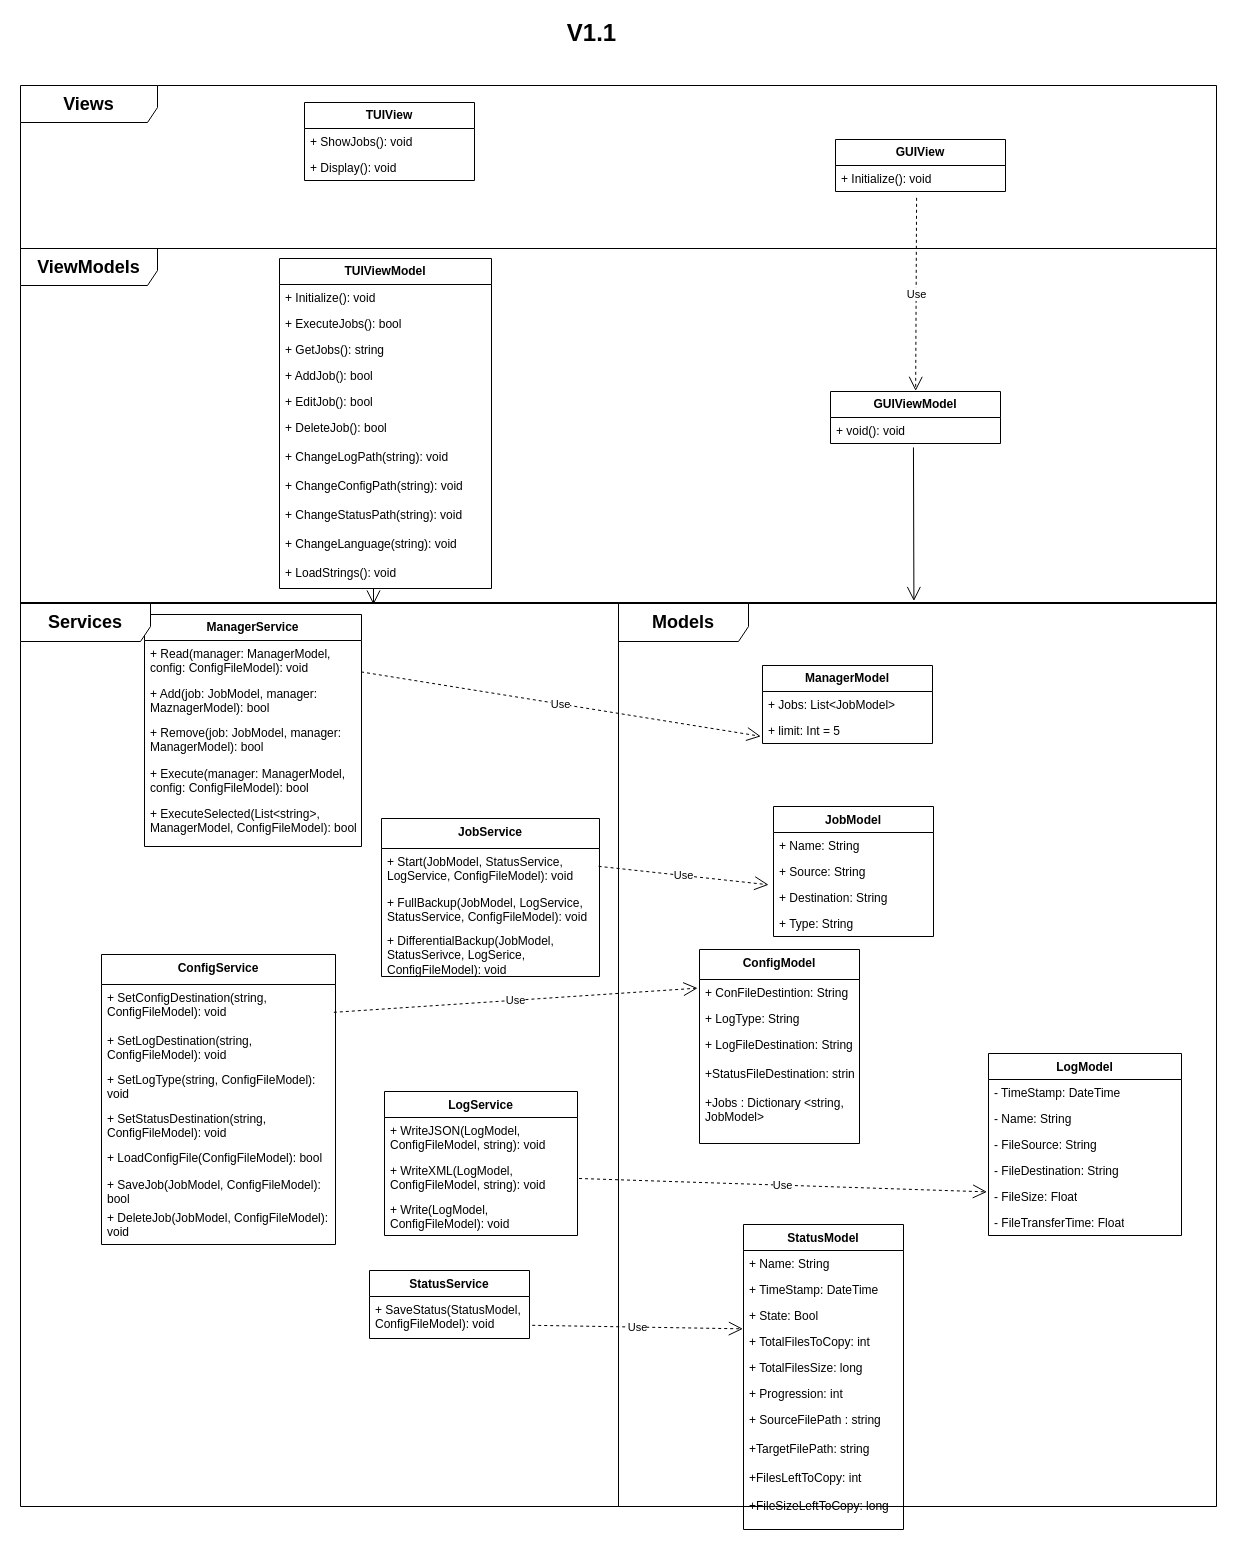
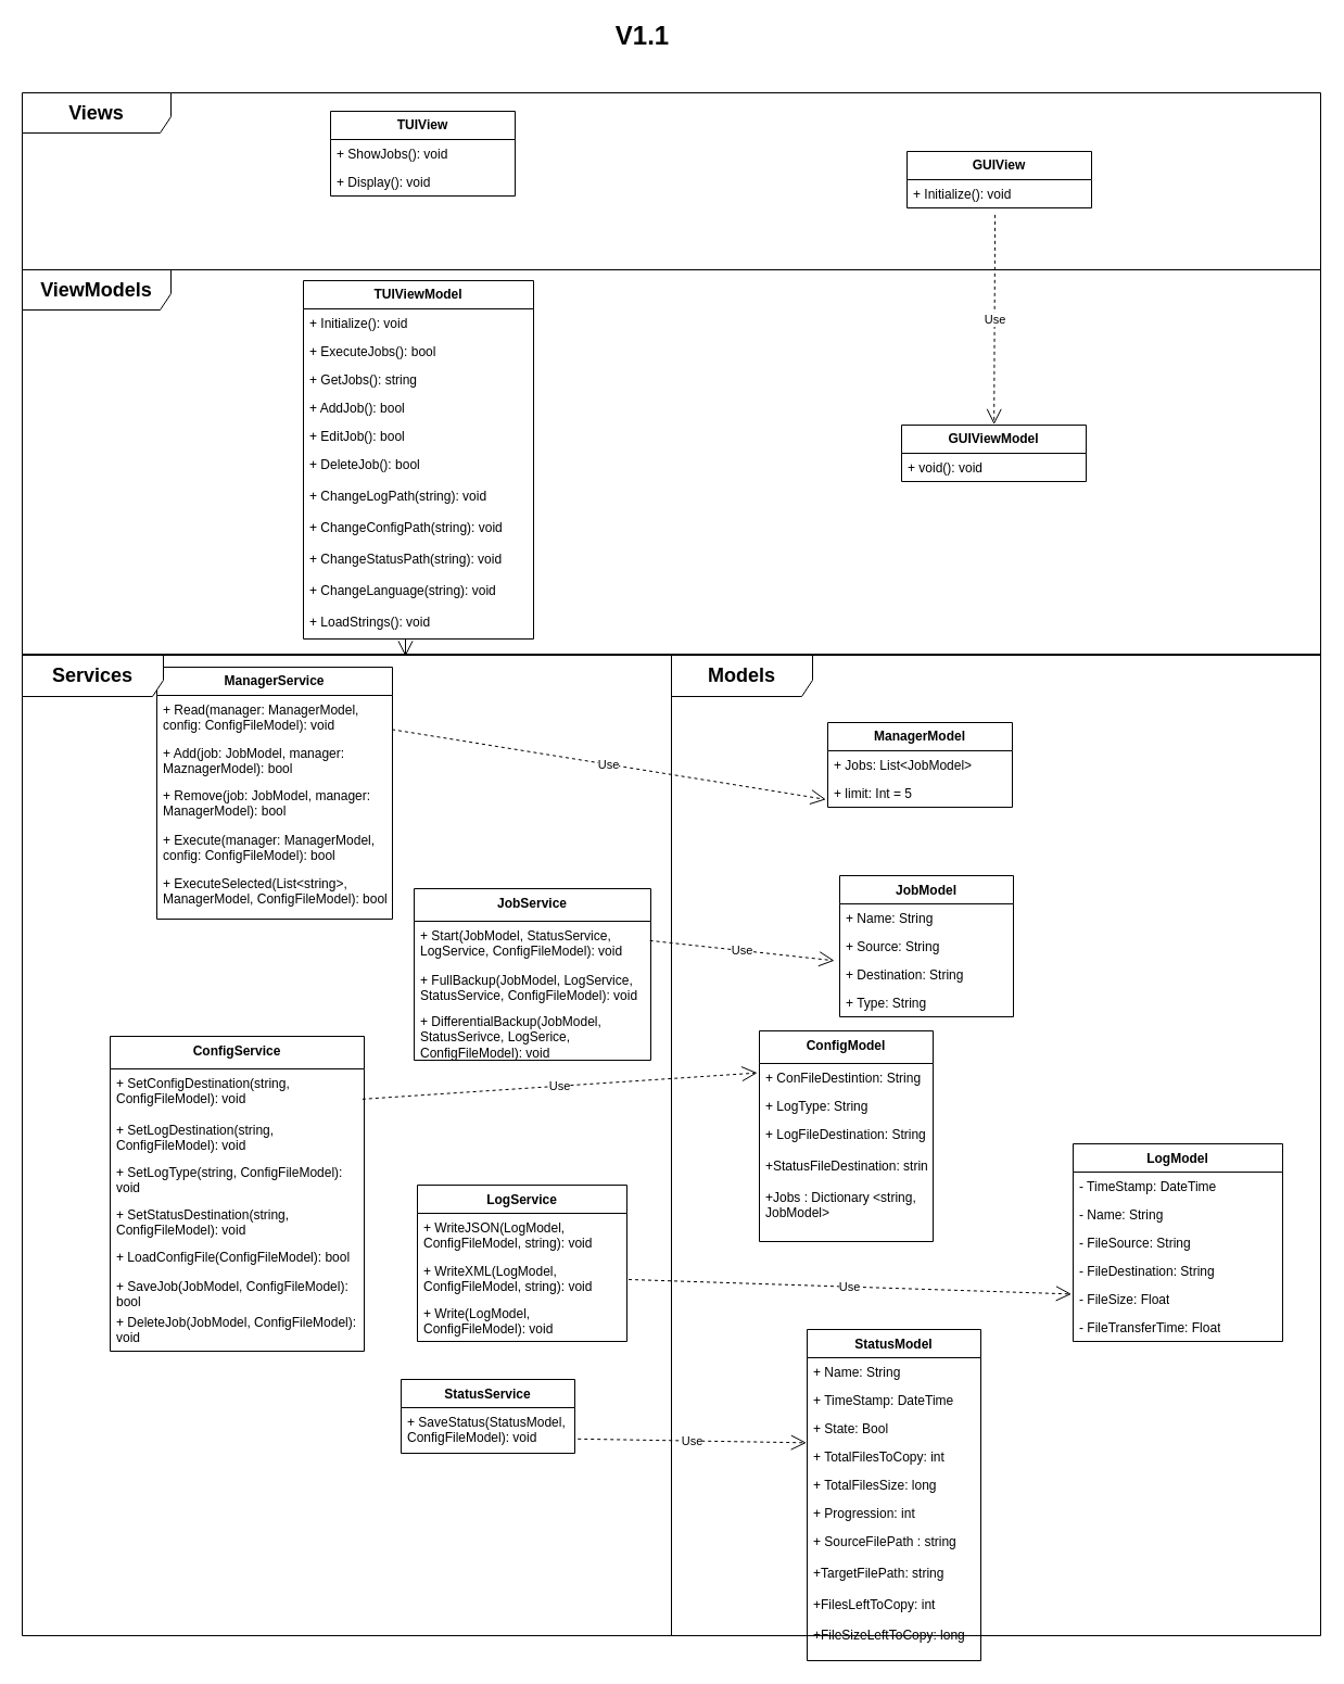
- <mxCell id="78" value="" style="endArrow=open;endFill=1;endSize=12;html=1;rounded=0;exitX=0.488;exitY=1.151;exitDx=0;exitDy=0;exitPerimeter=0;entryX=0.747;entryY=0.993;entryDx=0;entryDy=0;entryPerimeter=0;" parent="1" source="57" target="43" edge="1"><mxGeometry width="160" relative="1" as="geometry"><mxPoint x="916.36" y="531.586" as="sourcePoint" /><mxPoint x="612" y="611" as="targetPoint" /></mxGeometry></mxCell>
